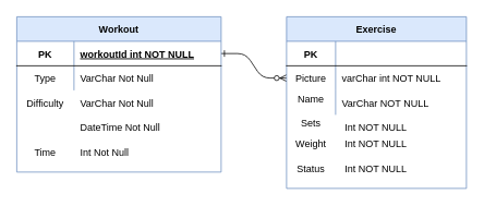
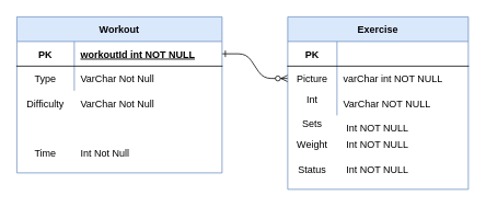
- <mxCell id="24" value="Name" style="shape=partialRectangle;overflow=hidden;connectable=0;fillColor=none;top=0;left=0;bottom=0;right=0;" vertex="1" parent="1"><mxGeometry x="350" y="105" width="60" height="30" as="geometry" /></mxCell>
+ <mxCell id="24" value="Int" style="shape=partialRectangle;overflow=hidden;connectable=0;fillColor=none;top=0;left=0;bottom=0;right=0;" vertex="1" parent="1"><mxGeometry x="350" y="105" width="60" height="30" as="geometry" /></mxCell>
- <mxCell id="21" value="DateTime Not Null" style="shape=partialRectangle;overflow=hidden;connectable=0;fillColor=none;top=0;left=0;bottom=0;right=0;align=left;spacingLeft=6;" vertex="1" parent="1"><mxGeometry x="90" y="140" width="170" height="30" as="geometry" /></mxCell>
